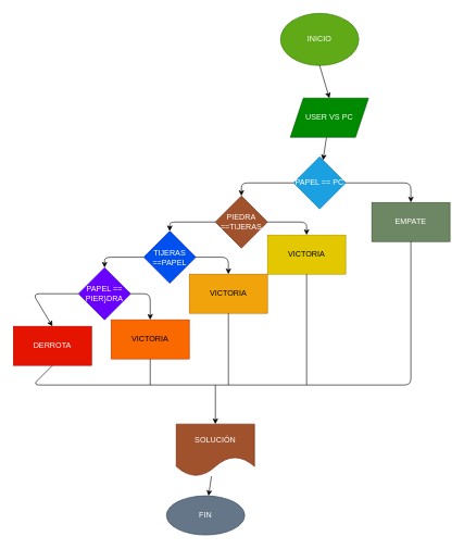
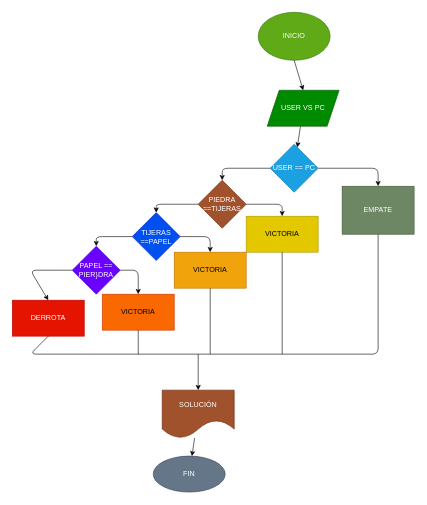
- <mxCell id="8" value="PAPEL == PC" style="rhombus;whiteSpace=wrap;html=1;fillColor=#1ba1e2;fontColor=#ffffff;strokeColor=#006EAF;" vertex="1" parent="1"><mxGeometry x="450" y="240" width="80" height="80" as="geometry" /></mxCell>
+ <mxCell id="8" value="USER == PC" style="rhombus;whiteSpace=wrap;html=1;fillColor=#1ba1e2;fontColor=#ffffff;strokeColor=#006EAF;" vertex="1" parent="1"><mxGeometry x="450" y="240" width="80" height="80" as="geometry" /></mxCell>
- <mxCell id="9" value="EMPATE" style="whiteSpace=wrap;html=1;fillColor=#6d8764;fontColor=#ffffff;strokeColor=#3A5431;" vertex="1" parent="1"><mxGeometry x="570" y="310" width="120" height="60" as="geometry" /></mxCell>
+ <mxCell id="9" value="EMPATE" style="whiteSpace=wrap;html=1;fillColor=#6d8764;fontColor=#ffffff;strokeColor=#3A5431;" vertex="1" parent="1"><mxGeometry x="570" y="310" width="120" height="80" as="geometry" /></mxCell>
